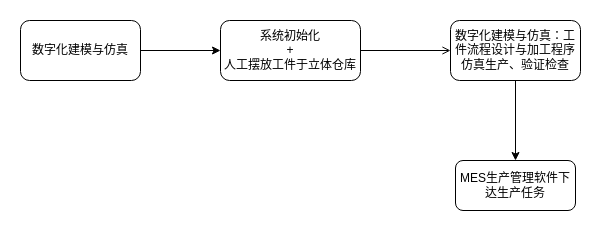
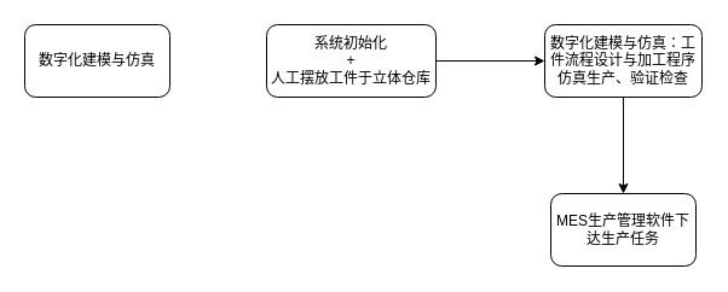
- <mxCell id="2" value="" style="edgeStyle=orthogonalEdgeStyle;rounded=0;orthogonalLoop=1;jettySize=auto;html=1;" edge="1" parent="1" source="3" target="5"><mxGeometry relative="1" as="geometry" /></mxCell>
- <mxCell id="4" value="" style="edgeStyle=orthogonalEdgeStyle;rounded=0;orthogonalLoop=1;jettySize=auto;html=1;endArrow=open;" edge="1" parent="1" source="5" target="7"><mxGeometry relative="1" as="geometry" /></mxCell>
+ <mxCell id="4" value="" style="edgeStyle=orthogonalEdgeStyle;rounded=0;orthogonalLoop=1;jettySize=auto;html=1;" edge="1" parent="1" source="5" target="7"><mxGeometry relative="1" as="geometry" /></mxCell>
- <mxCell id="8" value="MES生产管理软件下达生产任务" style="whiteSpace=wrap;html=1;rounded=1;" vertex="1" parent="1"><mxGeometry x="455" y="160" width="120" height="50" as="geometry" /></mxCell>
+ <mxCell id="8" value="MES生产管理软件下达生产任务" style="whiteSpace=wrap;html=1;rounded=1;" vertex="1" parent="1"><mxGeometry x="455" y="160" width="120" height="60" as="geometry" /></mxCell>
